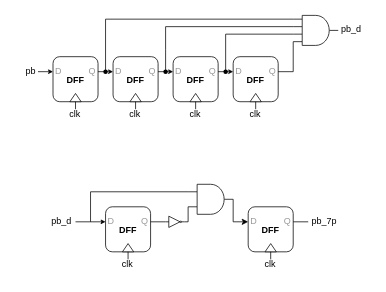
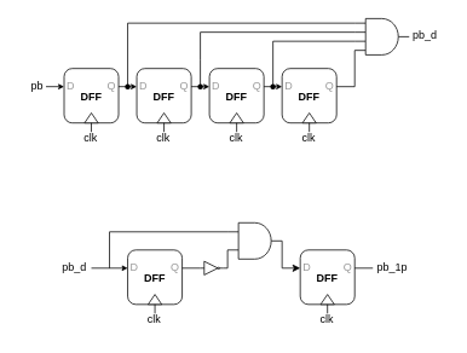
- <mxCell id="60" value="pb_7p" style="text;html=1;align=center;verticalAlign=middle;resizable=0;points=[];autosize=1;strokeColor=none;fillColor=none;" vertex="1" parent="1"><mxGeometry x="401" y="279" width="60" height="30" as="geometry" /></mxCell>
+ <mxCell id="60" value="pb_1p" style="text;html=1;align=center;verticalAlign=middle;resizable=0;points=[];autosize=1;strokeColor=none;fillColor=none;" vertex="1" parent="1"><mxGeometry x="401" y="279" width="60" height="30" as="geometry" /></mxCell>
